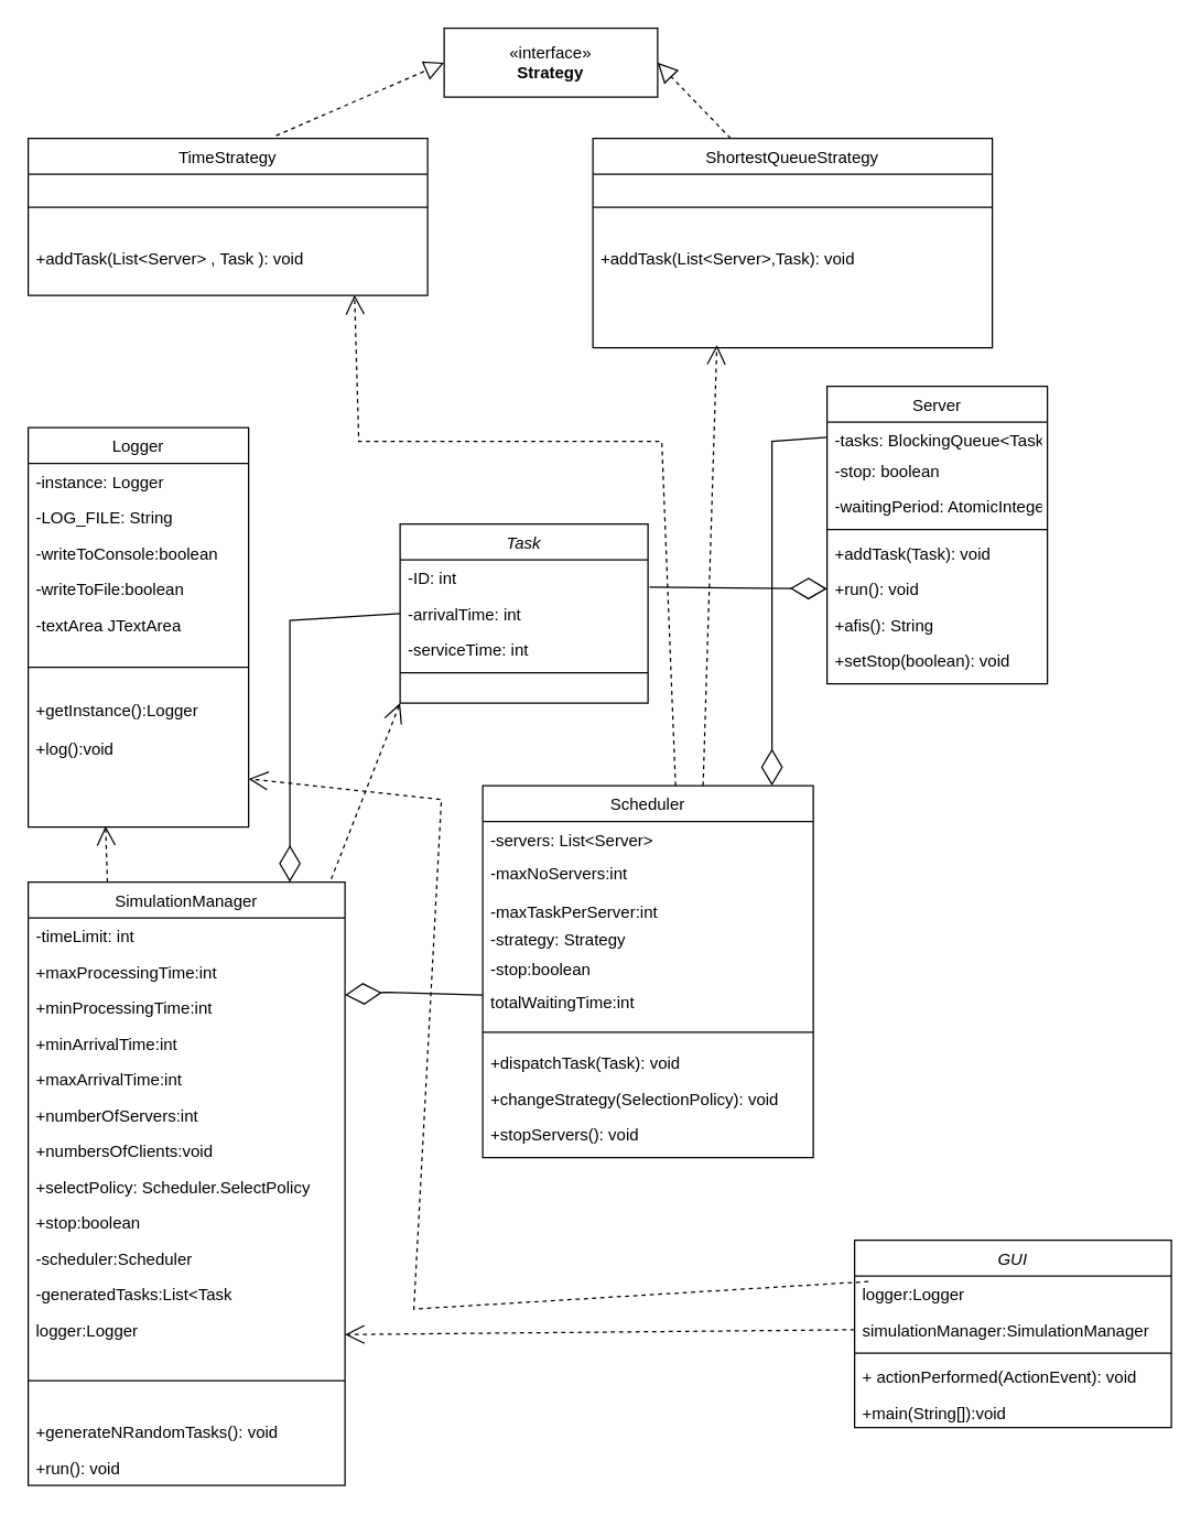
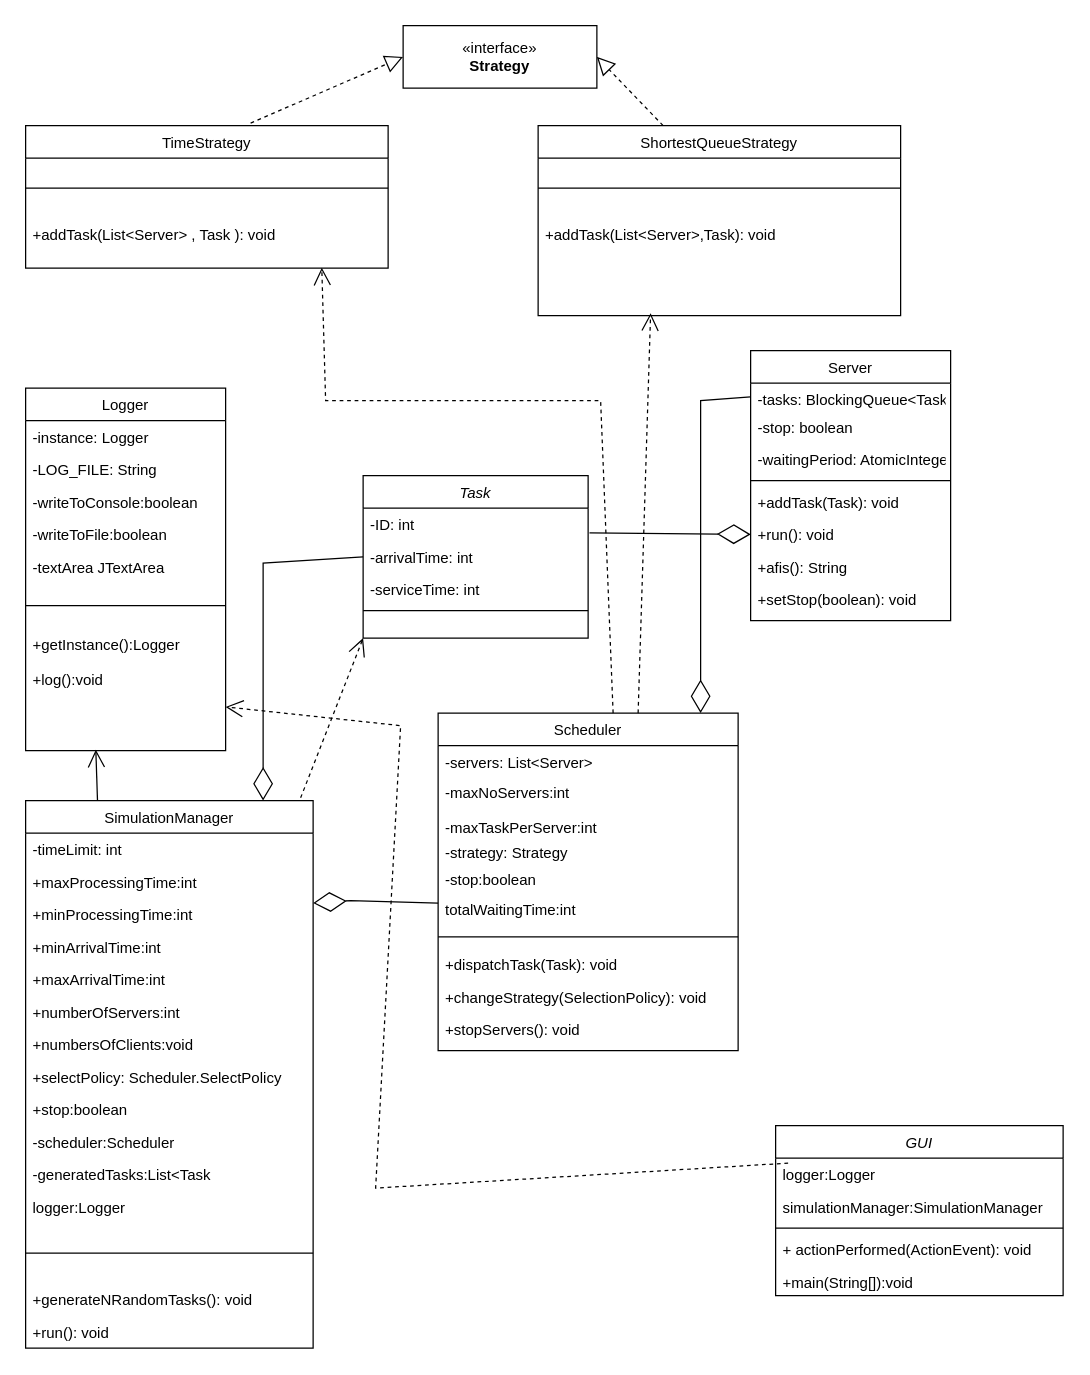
- <mxCell id="74" value="" style="endArrow=open;endSize=12;dashed=1;html=1;rounded=0;exitX=0.25;exitY=0;exitDx=0;exitDy=0;entryX=0.351;entryY=0.989;entryDx=0;entryDy=0;entryPerimeter=0;" edge="1" parent="1" source="34" target="58"><mxGeometry width="160" relative="1" as="geometry"><mxPoint x="250" y="647.78" as="sourcePoint" /><mxPoint x="300" y="520" as="targetPoint" /></mxGeometry></mxCell>
+ <mxCell id="74" value="" style="endArrow=open;endSize=12;dashed=0;html=1;rounded=0;exitX=0.25;exitY=0;exitDx=0;exitDy=0;entryX=0.351;entryY=0.989;entryDx=0;entryDy=0;entryPerimeter=0;" edge="1" parent="1" source="34" target="58"><mxGeometry width="160" relative="1" as="geometry"><mxPoint x="250" y="647.78" as="sourcePoint" /><mxPoint x="300" y="520" as="targetPoint" /></mxGeometry></mxCell>
- <mxCell id="69" value="" style="endArrow=open;endSize=12;dashed=1;html=1;rounded=0;exitX=0;exitY=0.5;exitDx=0;exitDy=0;entryX=1;entryY=0.75;entryDx=0;entryDy=0;" edge="1" parent="1" source="61" target="34"><mxGeometry width="160" relative="1" as="geometry"><mxPoint x="450" y="1078" as="sourcePoint" /><mxPoint x="451" y="816" as="targetPoint" /></mxGeometry></mxCell>
